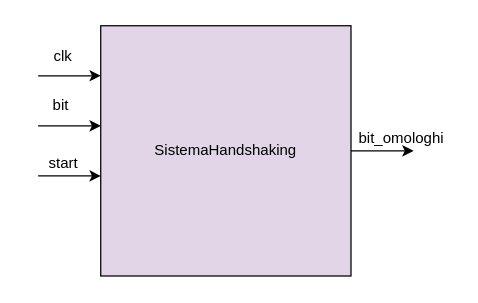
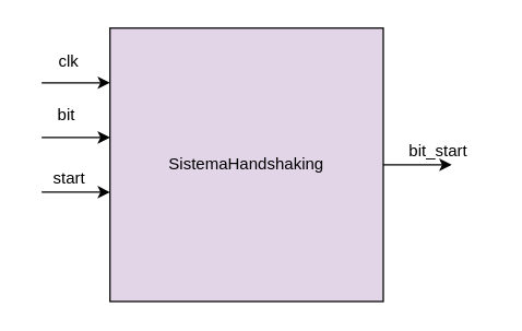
- <mxCell id="10" value="bit_omologhi" style="text;html=1;align=center;verticalAlign=middle;resizable=0;points=[];autosize=1;strokeColor=none;fillColor=none;" vertex="1" parent="1"><mxGeometry x="280" y="100" width="80" height="20" as="geometry" /></mxCell>
+ <mxCell id="10" value="bit_start" style="text;html=1;align=center;verticalAlign=middle;resizable=0;points=[];autosize=1;strokeColor=none;fillColor=none;" vertex="1" parent="1"><mxGeometry x="280" y="100" width="80" height="20" as="geometry" /></mxCell>
